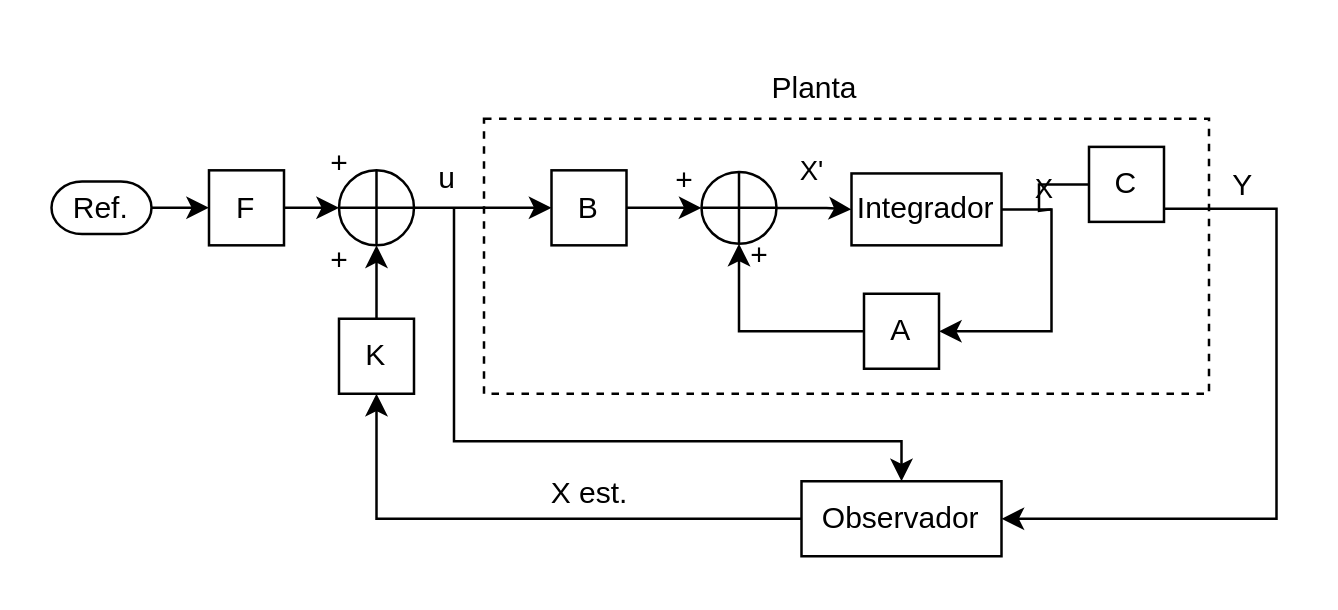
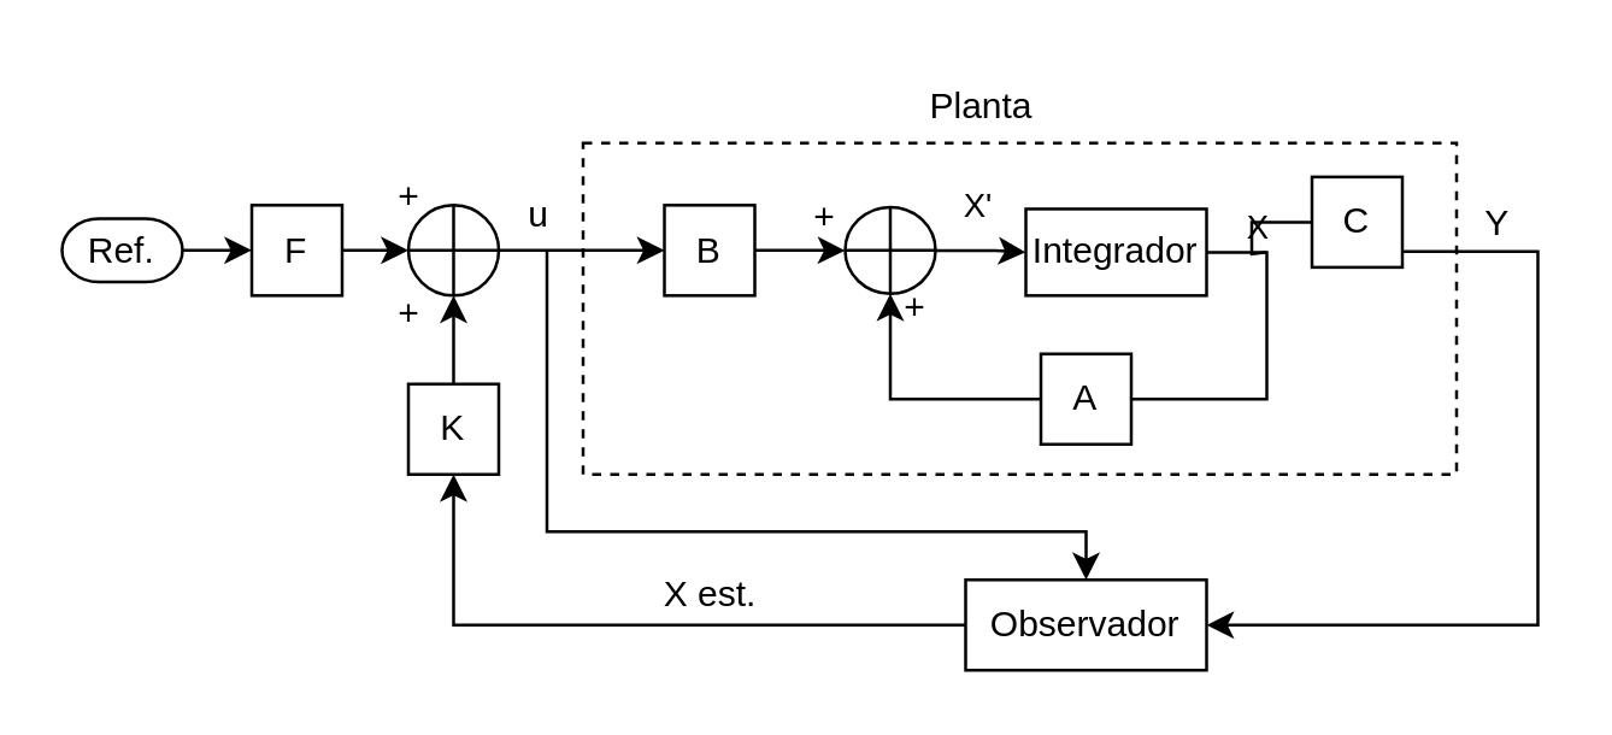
- <mxCell id="4" style="edgeStyle=orthogonalEdgeStyle;rounded=0;orthogonalLoop=1;jettySize=auto;html=1;entryX=1;entryY=0.5;entryDx=0;entryDy=0;" parent="1" source="6" target="3" edge="1"><mxGeometry relative="1" as="geometry"><Array as="points"><mxPoint x="420" y="83" /><mxPoint x="420" y="132" /></Array></mxGeometry></mxCell>
+ <mxCell id="4" style="edgeStyle=orthogonalEdgeStyle;rounded=0;orthogonalLoop=1;jettySize=auto;html=1;entryX=1;entryY=0.5;entryDx=0;entryDy=0;endArrow=none;" parent="1" source="6" target="3" edge="1"><mxGeometry relative="1" as="geometry"><Array as="points"><mxPoint x="420" y="83" /><mxPoint x="420" y="132" /></Array></mxGeometry></mxCell>
